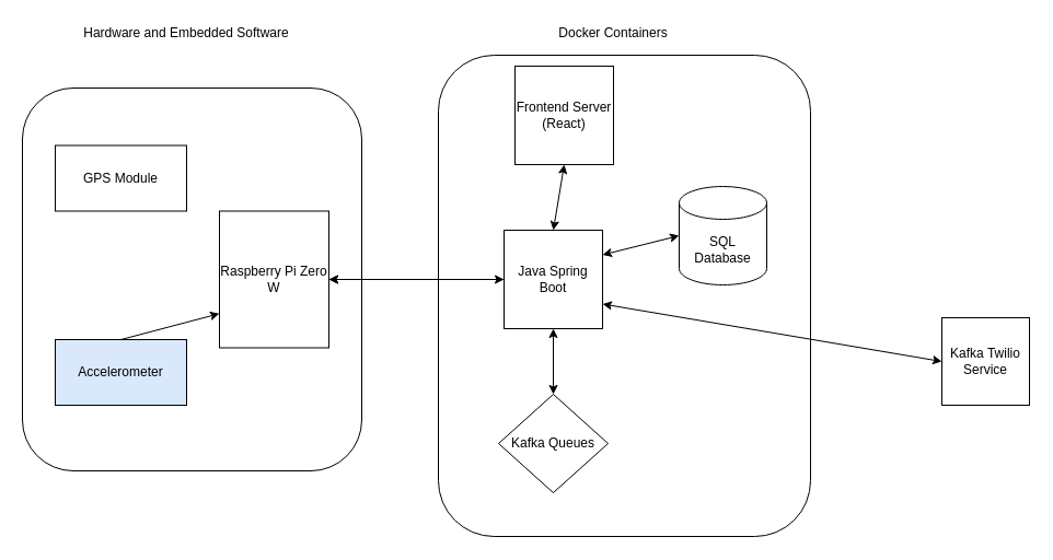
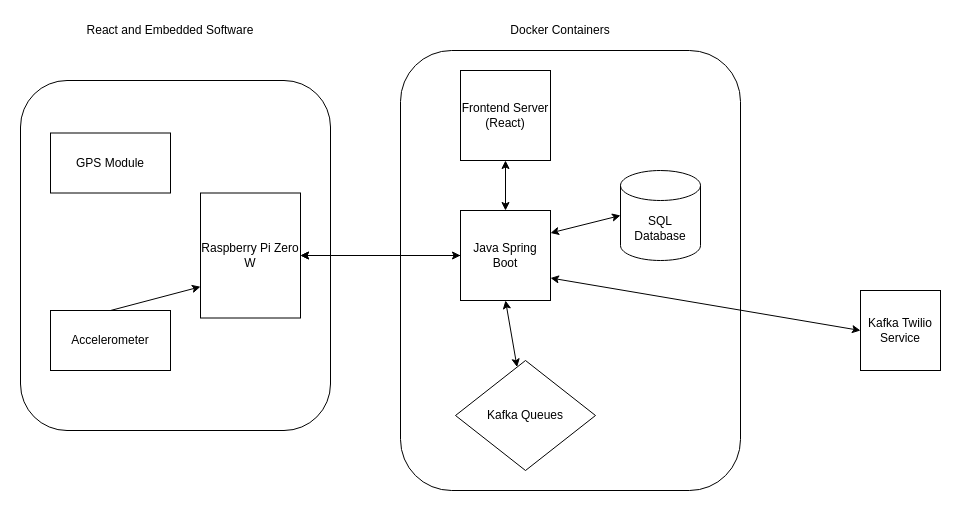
- <mxCell id="21" value="Hardware and Embedded Software" style="text;html=1;strokeColor=none;fillColor=none;align=center;verticalAlign=middle;whiteSpace=wrap;rounded=0;" vertex="1" parent="1"><mxGeometry x="70" y="20" width="200" height="20" as="geometry" /></mxCell>
+ <mxCell id="21" value="React and Embedded Software" style="text;html=1;strokeColor=none;fillColor=none;align=center;verticalAlign=middle;whiteSpace=wrap;rounded=0;" vertex="1" parent="1"><mxGeometry x="70" y="20" width="200" height="20" as="geometry" /></mxCell>
- <mxCell id="8" value="&lt;div&gt;Frontend Server&lt;/div&gt;&lt;div&gt;(React)&lt;/div&gt;" style="whiteSpace=wrap;html=1;aspect=fixed;" vertex="1" parent="1"><mxGeometry x="470" y="60" width="90" height="90" as="geometry" /></mxCell>
+ <mxCell id="8" value="&lt;div&gt;Frontend Server&lt;/div&gt;&lt;div&gt;(React)&lt;/div&gt;" style="whiteSpace=wrap;html=1;aspect=fixed;" vertex="1" parent="1"><mxGeometry x="460" y="70" width="90" height="90" as="geometry" /></mxCell>
- <mxCell id="19" value="Accelerometer" style="rounded=0;whiteSpace=wrap;html=1;fillColor=#dae8fc;" vertex="1" parent="1"><mxGeometry x="50" y="310" width="120" height="60" as="geometry" /></mxCell>
+ <mxCell id="19" value="Accelerometer" style="rounded=0;whiteSpace=wrap;html=1;" vertex="1" parent="1"><mxGeometry x="50" y="310" width="120" height="60" as="geometry" /></mxCell>
- <mxCell id="9" value="Kafka Queues" style="rhombus;whiteSpace=wrap;html=1;" vertex="1" parent="1"><mxGeometry x="455" y="360" width="100" height="90" as="geometry" /></mxCell>
+ <mxCell id="9" value="Kafka Queues" style="rhombus;whiteSpace=wrap;html=1;" vertex="1" parent="1"><mxGeometry x="455" y="360" width="140" height="110" as="geometry" /></mxCell>
